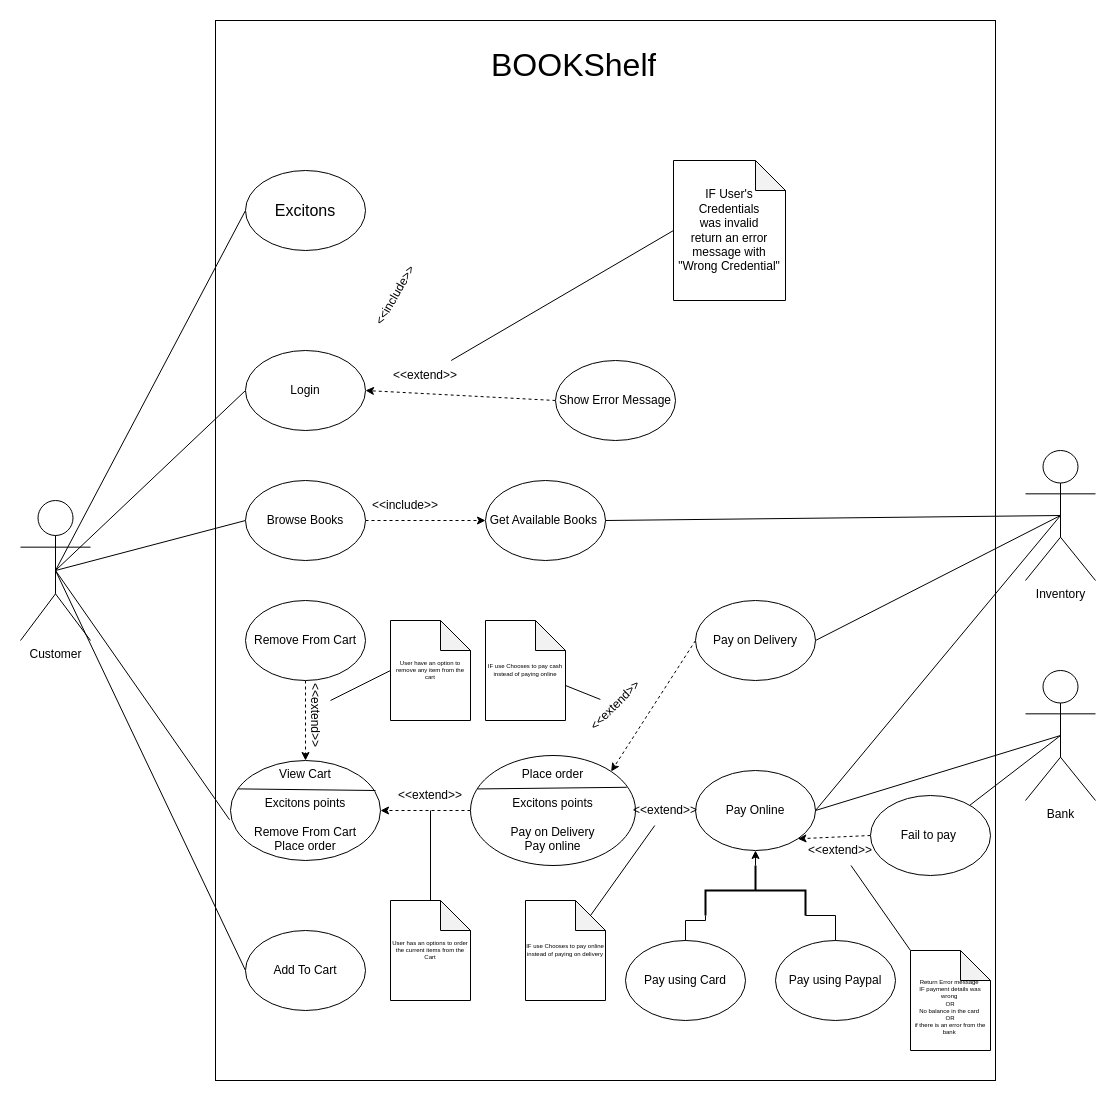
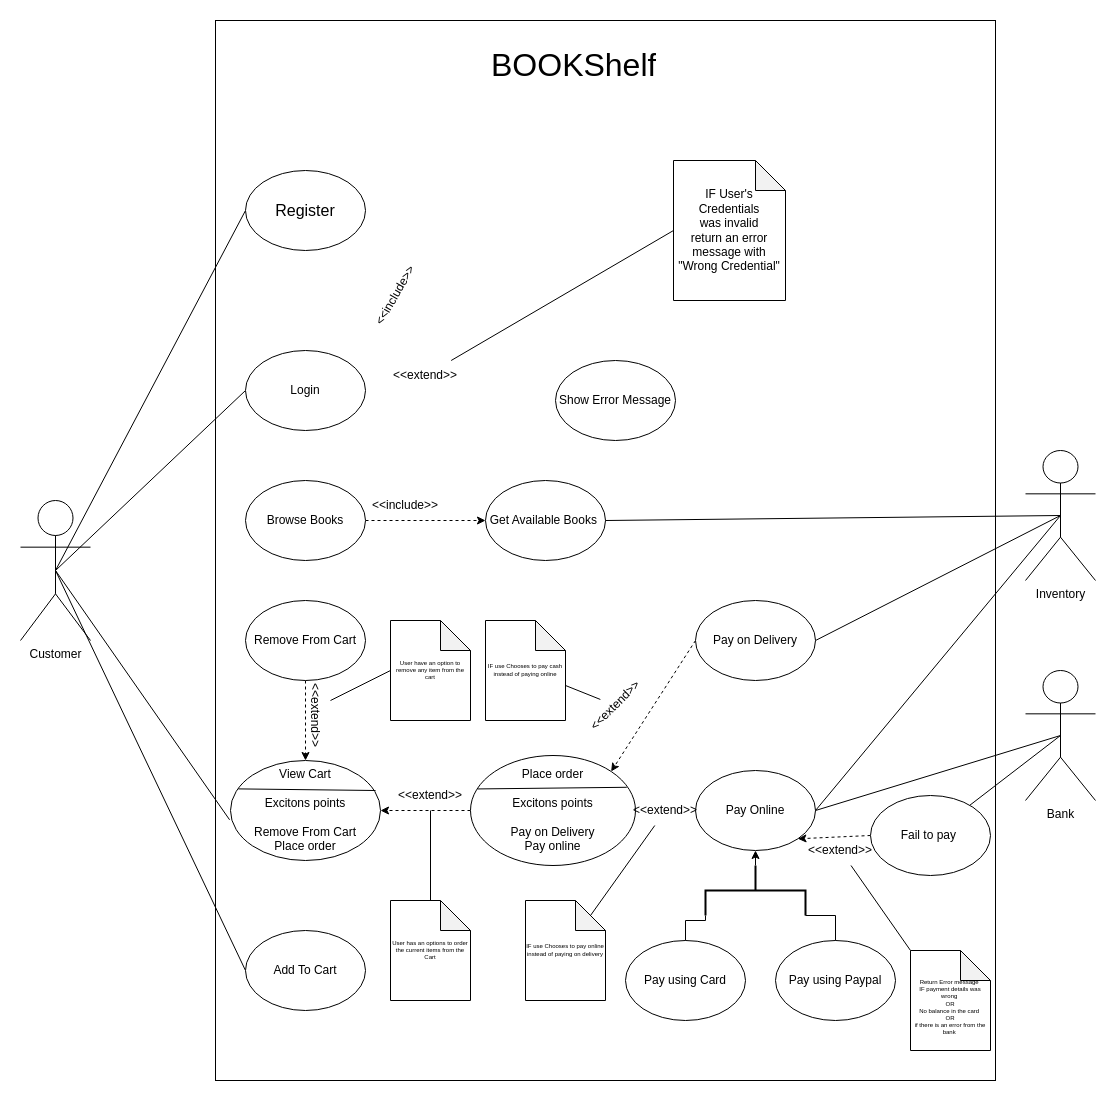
- <mxCell id="15" value="&lt;font style=&quot;font-size: 16px;&quot;&gt;Excitons&lt;/font&gt;" style="ellipse;whiteSpace=wrap;html=1;" parent="1" vertex="1"><mxGeometry x="245" y="170" width="120" height="80" as="geometry" /></mxCell>
+ <mxCell id="15" value="&lt;font style=&quot;font-size: 16px;&quot;&gt;Register&lt;/font&gt;" style="ellipse;whiteSpace=wrap;html=1;" parent="1" vertex="1"><mxGeometry x="245" y="170" width="120" height="80" as="geometry" /></mxCell>
- <mxCell id="13" style="rounded=0;orthogonalLoop=1;jettySize=auto;html=1;exitX=0;exitY=0.5;exitDx=0;exitDy=0;entryX=1;entryY=0.5;entryDx=0;entryDy=0;dashed=1;" parent="1" source="14" target="12" edge="1"><mxGeometry relative="1" as="geometry" /></mxCell>
- <mxCell id="5" style="rounded=0;orthogonalLoop=1;jettySize=auto;html=1;exitX=0.5;exitY=0.5;exitDx=0;exitDy=0;exitPerimeter=0;entryX=0;entryY=0.5;entryDx=0;entryDy=0;endArrow=none;endFill=0;fillColor=none;" parent="1" source="7" target="17" edge="1"><mxGeometry relative="1" as="geometry" /></mxCell>
